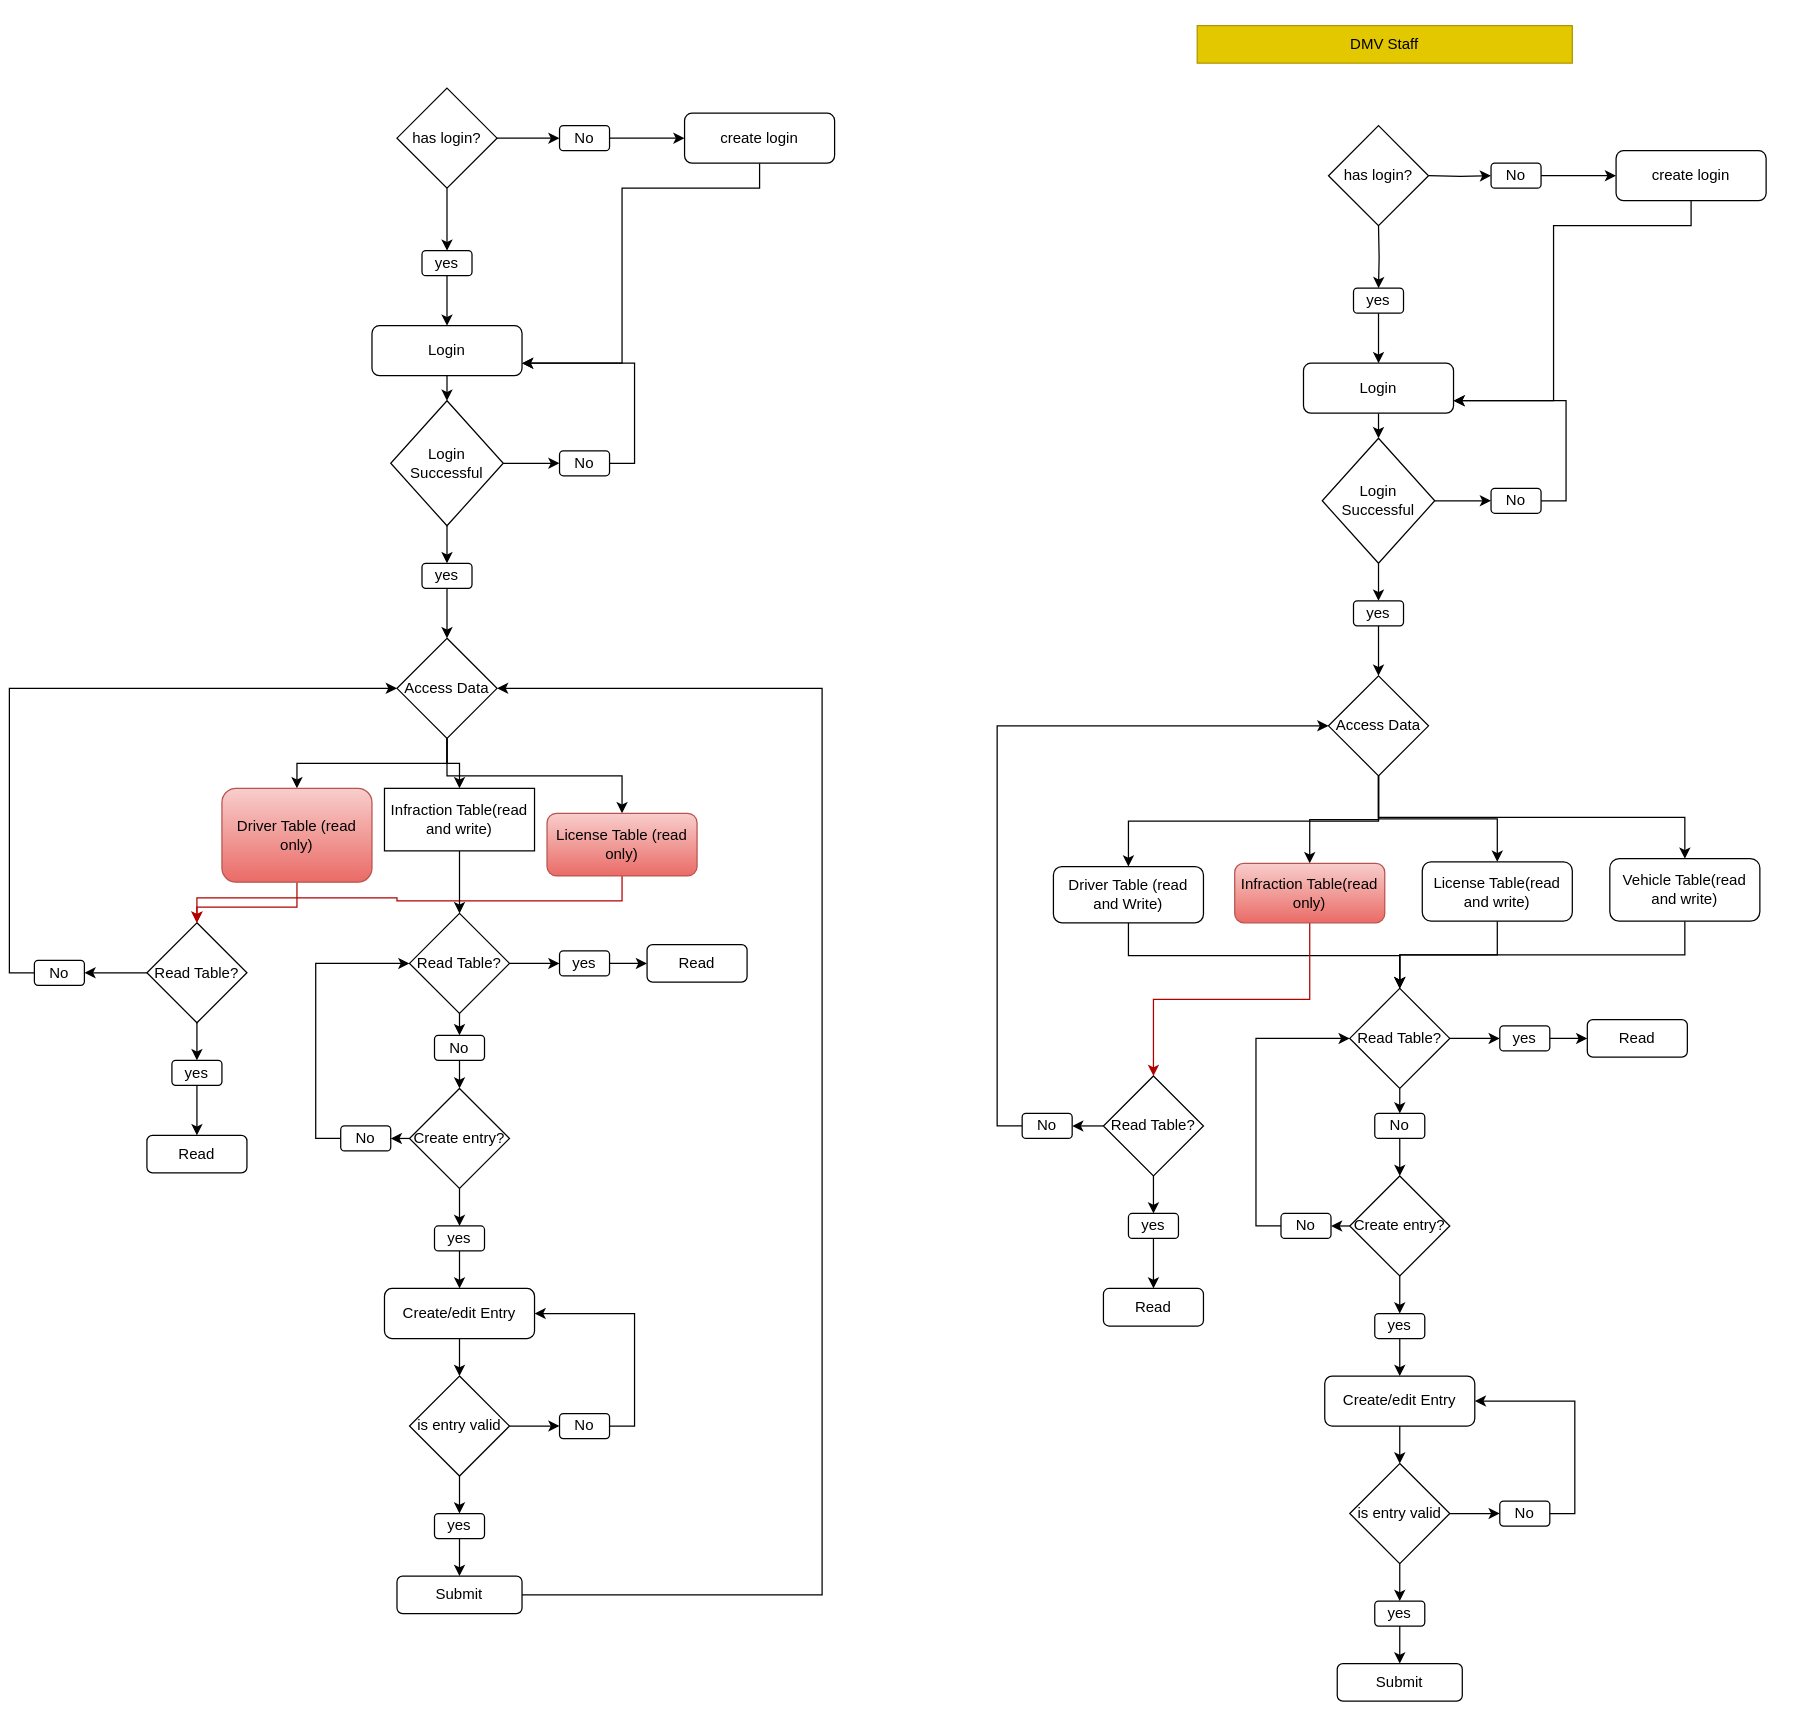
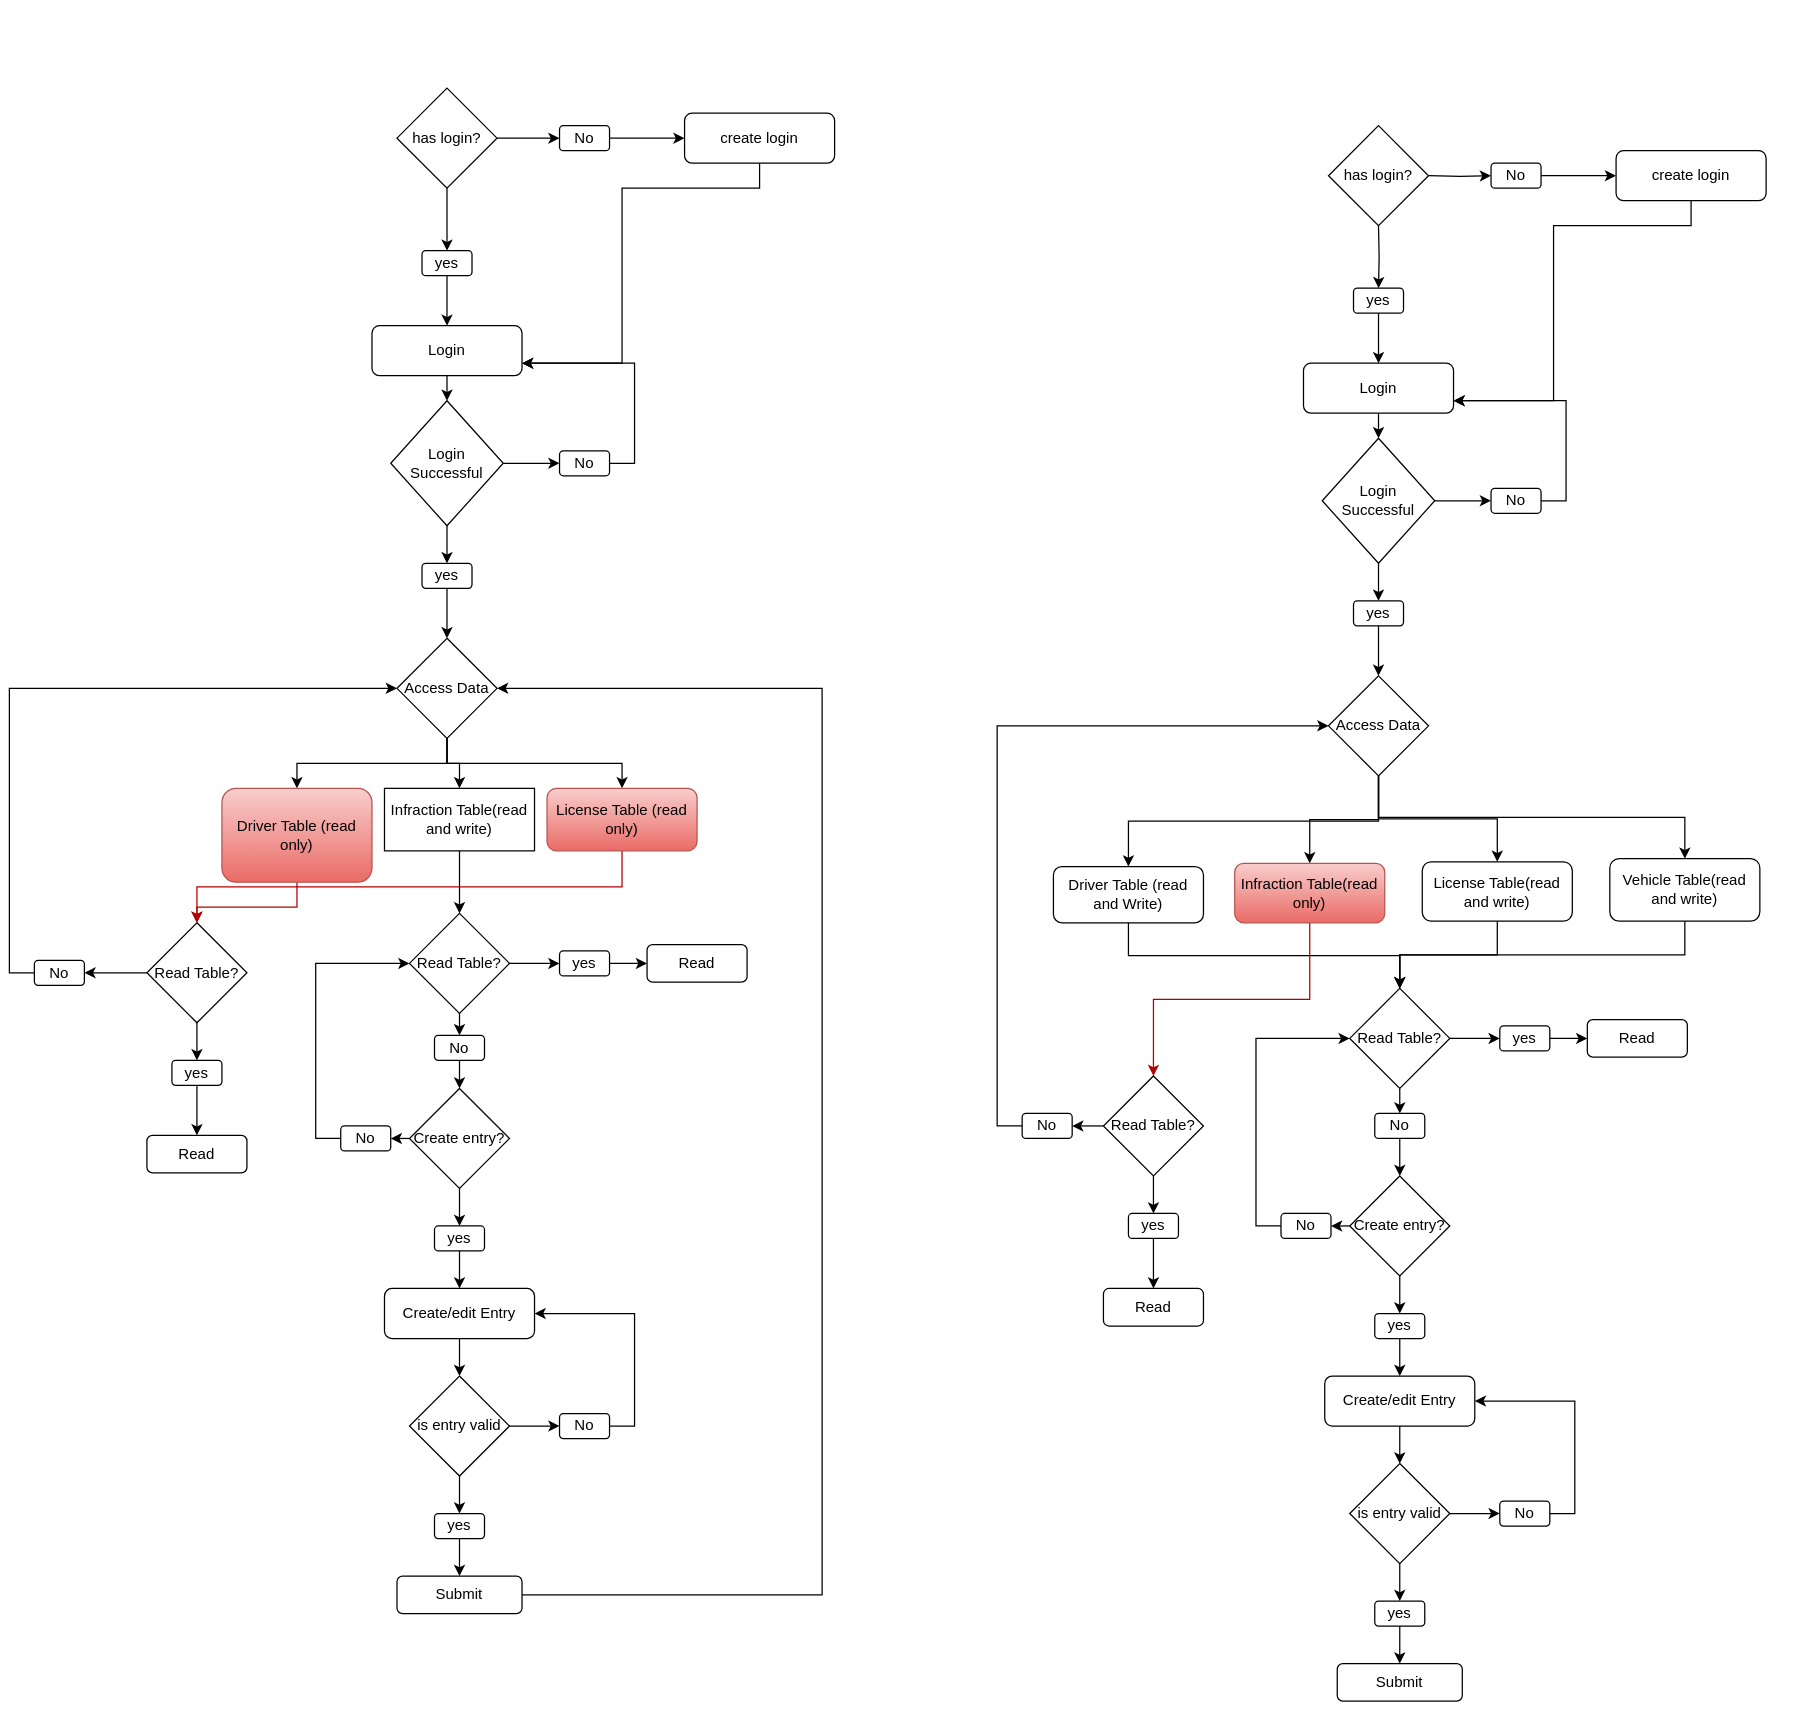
- <mxCell id="31" value="DMV Staff" style="rounded=0;whiteSpace=wrap;html=1;fillColor=#e3c800;fontColor=#000000;strokeColor=#B09500;" vertex="1" parent="1"><mxGeometry x="950" y="20" width="300" height="30" as="geometry" /></mxCell>
- <mxCell id="28" value="License Table (read only)" style="rounded=1;whiteSpace=wrap;html=1;fillColor=#f8cecc;strokeColor=#b85450;gradientColor=#ea6b66;" parent="1" vertex="1"><mxGeometry x="430" y="650" width="120" height="50" as="geometry" /></mxCell>
+ <mxCell id="28" value="License Table (read only)" style="rounded=1;whiteSpace=wrap;html=1;fillColor=#f8cecc;strokeColor=#b85450;gradientColor=#ea6b66;" parent="1" vertex="1"><mxGeometry x="430" y="630" width="120" height="50" as="geometry" /></mxCell>
